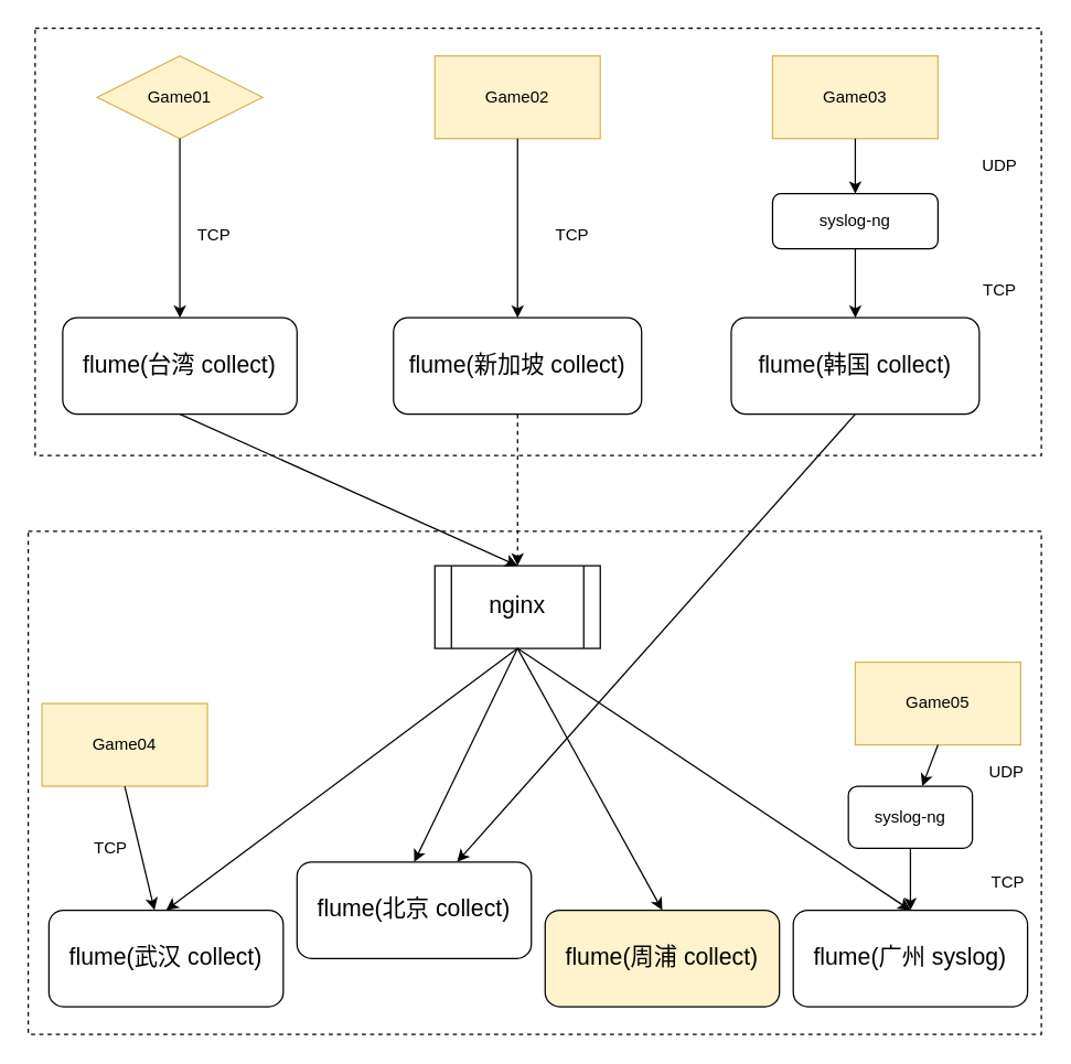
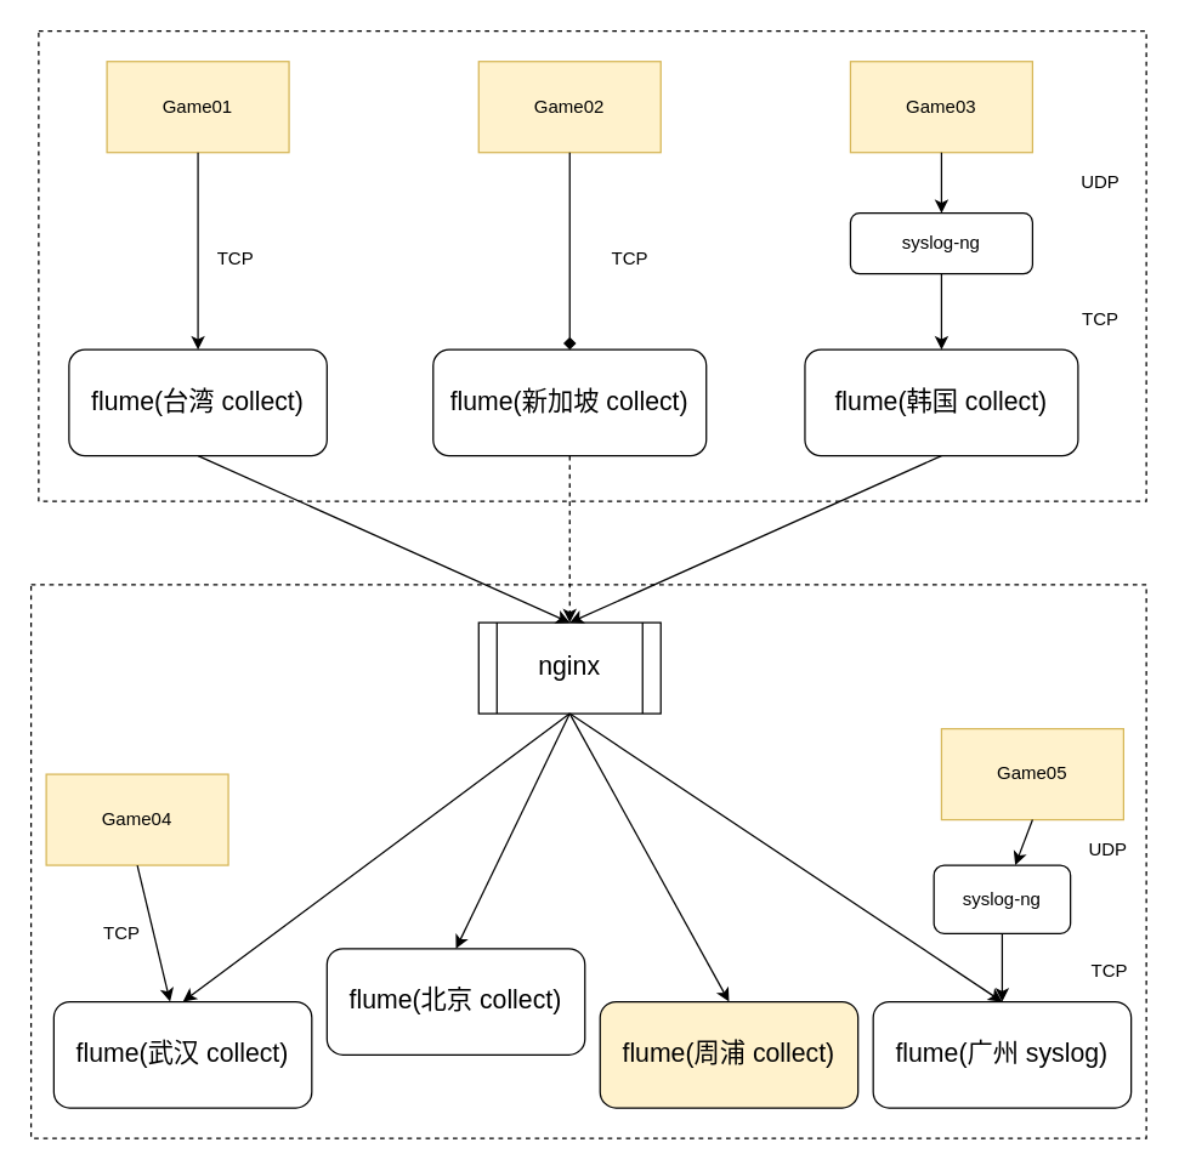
- <mxCell id="7" value="Game01" style="rhombus;whiteSpace=wrap;html=1;fillColor=#fff2cc;strokeColor=#d6b656;" parent="1" vertex="1"><mxGeometry x="70" y="40" width="120" height="60" as="geometry" /></mxCell>
+ <mxCell id="7" value="Game01" style="rounded=0;whiteSpace=wrap;html=1;fillColor=#fff2cc;strokeColor=#d6b656;" parent="1" vertex="1"><mxGeometry x="70" y="40" width="120" height="60" as="geometry" /></mxCell>
- <mxCell id="11" value="" style="endArrow=classic;html=1;exitX=0.5;exitY=1;exitDx=0;exitDy=0;" parent="1" source="8" target="5" edge="1"><mxGeometry width="50" height="50" relative="1" as="geometry"><mxPoint x="385" y="180" as="sourcePoint" /><mxPoint x="435" y="130" as="targetPoint" /></mxGeometry></mxCell>
+ <mxCell id="11" value="" style="endArrow=diamond;html=1;exitX=0.5;exitY=1;exitDx=0;exitDy=0;" parent="1" source="8" target="5" edge="1"><mxGeometry width="50" height="50" relative="1" as="geometry"><mxPoint x="385" y="180" as="sourcePoint" /><mxPoint x="435" y="130" as="targetPoint" /></mxGeometry></mxCell>
- <mxCell id="23" value="" style="endArrow=classic;html=1;exitX=0.5;exitY=1;exitDx=0;exitDy=0;" parent="1" source="6" target="24" edge="1"><mxGeometry width="50" height="50" relative="1" as="geometry"><mxPoint x="275" y="470" as="sourcePoint" /><mxPoint x="375" y="400" as="targetPoint" /></mxGeometry></mxCell>
+ <mxCell id="23" value="" style="endArrow=classic;html=1;exitX=0.5;exitY=1;exitDx=0;exitDy=0;entryX=0.5;entryY=0;entryDx=0;entryDy=0;" parent="1" source="6" target="20" edge="1"><mxGeometry width="50" height="50" relative="1" as="geometry"><mxPoint x="275" y="470" as="sourcePoint" /><mxPoint x="375" y="400" as="targetPoint" /></mxGeometry></mxCell>
